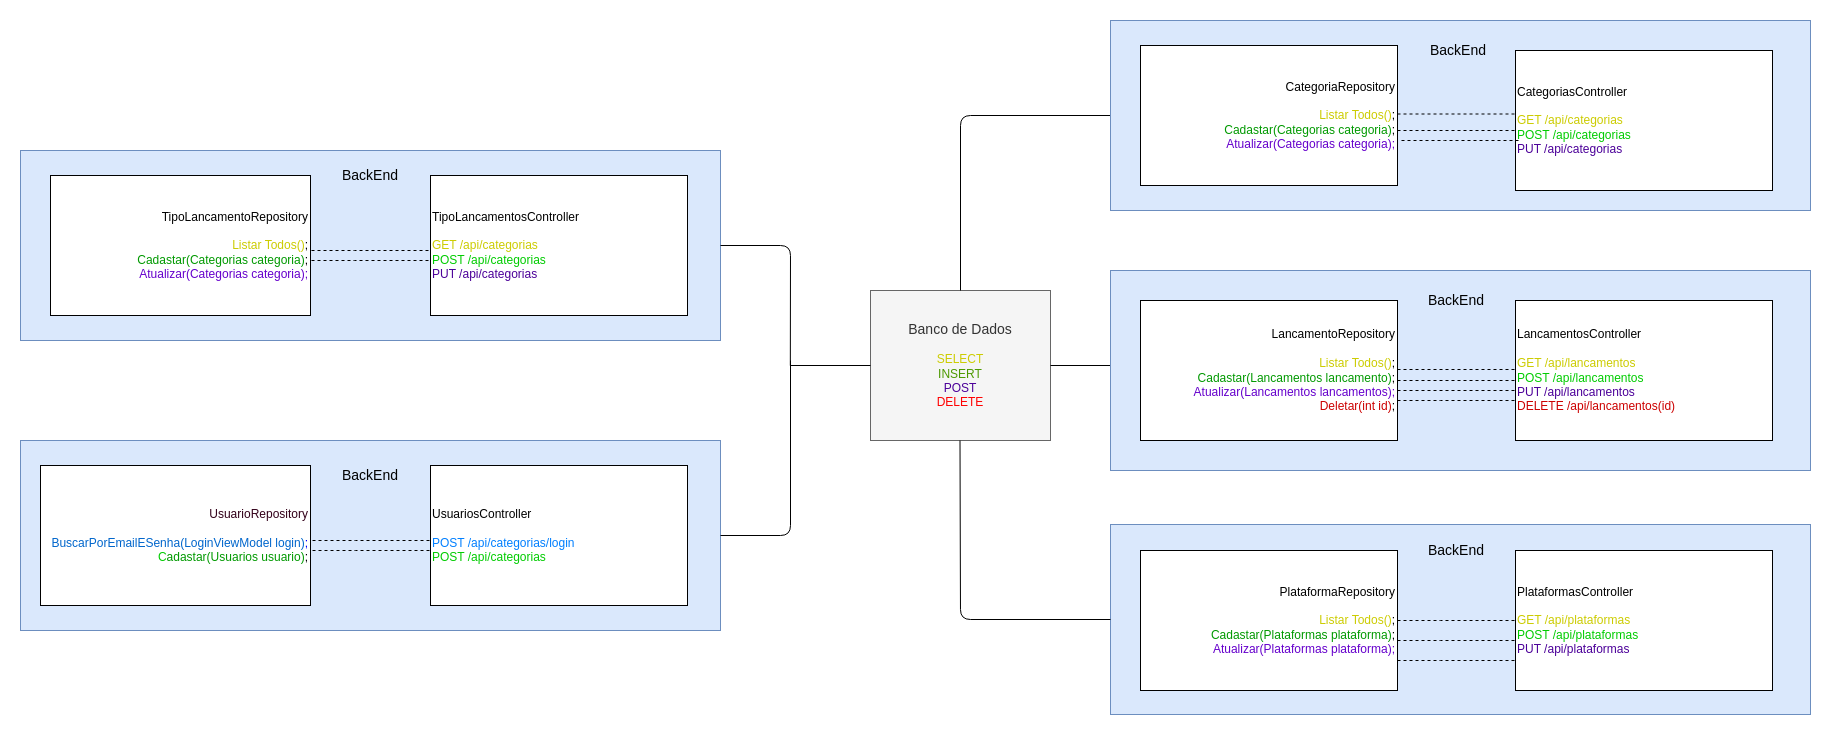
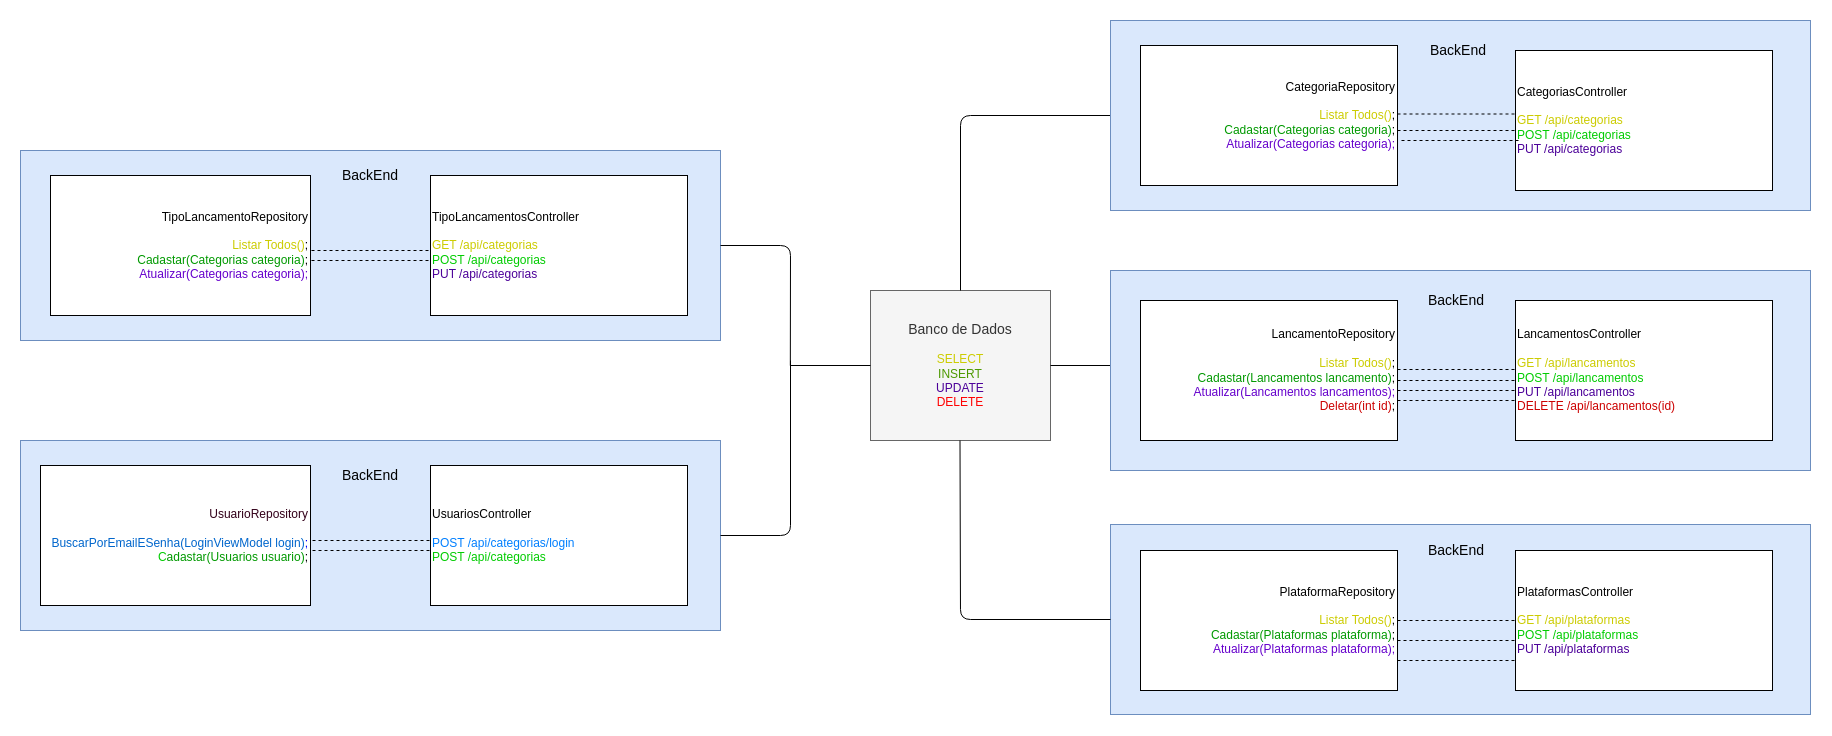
- <mxCell id="2" value="&lt;font style=&quot;font-size: 14px&quot;&gt;Banco de Dados&lt;/font&gt;&lt;br&gt;&lt;br&gt;&lt;font color=&quot;#cccc00&quot;&gt;SELECT&lt;/font&gt;&lt;br&gt;&lt;font color=&quot;#4d9900&quot;&gt;INSERT&lt;/font&gt;&lt;br&gt;&lt;font color=&quot;#4c0099&quot;&gt;POST&lt;/font&gt;&lt;br&gt;&lt;font color=&quot;#ff0000&quot;&gt;DELETE&lt;/font&gt;" style="rounded=0;whiteSpace=wrap;html=1;fillColor=#f5f5f5;strokeColor=#666666;fontColor=#333333;" vertex="1" parent="1"><mxGeometry x="870" y="290" width="180" height="150" as="geometry" /></mxCell>
+ <mxCell id="2" value="&lt;font style=&quot;font-size: 14px&quot;&gt;Banco de Dados&lt;/font&gt;&lt;br&gt;&lt;br&gt;&lt;font color=&quot;#cccc00&quot;&gt;SELECT&lt;/font&gt;&lt;br&gt;&lt;font color=&quot;#4d9900&quot;&gt;INSERT&lt;/font&gt;&lt;br&gt;&lt;font color=&quot;#4c0099&quot;&gt;UPDATE&lt;/font&gt;&lt;br&gt;&lt;font color=&quot;#ff0000&quot;&gt;DELETE&lt;/font&gt;" style="rounded=0;whiteSpace=wrap;html=1;fillColor=#f5f5f5;strokeColor=#666666;fontColor=#333333;" vertex="1" parent="1"><mxGeometry x="870" y="290" width="180" height="150" as="geometry" /></mxCell>
